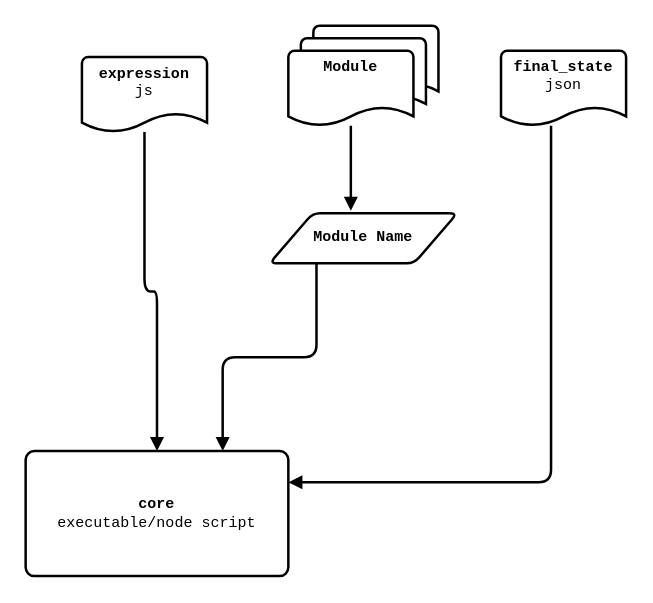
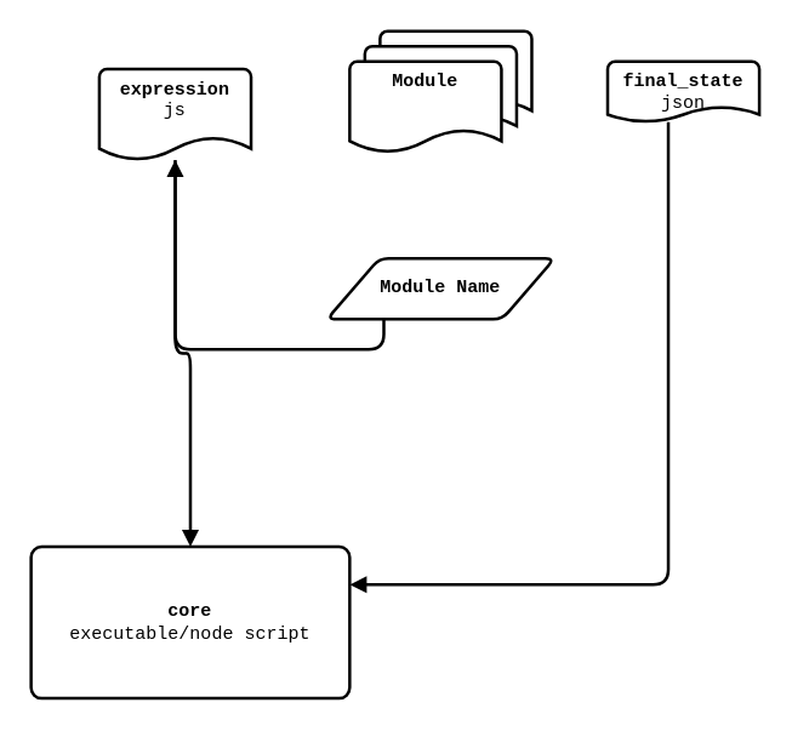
- <mxCell id="8" value="&lt;b&gt;final_state&lt;/b&gt;&lt;br&gt;json" style="strokeWidth=2;html=1;shape=mxgraph.flowchart.document2;whiteSpace=wrap;size=0.25;fontFamily=Courier New;verticalAlign=top;" vertex="1" parent="1"><mxGeometry x="400" y="40" width="100" height="60" as="geometry" /></mxCell>
+ <mxCell id="8" value="&lt;b&gt;final_state&lt;/b&gt;&lt;br&gt;json" style="strokeWidth=2;html=1;shape=mxgraph.flowchart.document2;whiteSpace=wrap;size=0.25;fontFamily=Courier New;verticalAlign=top;" vertex="1" parent="1"><mxGeometry x="400" y="40" width="100" height="40" as="geometry" /></mxCell>
- <mxCell id="13" style="edgeStyle=orthogonalEdgeStyle;rounded=1;orthogonalLoop=1;jettySize=auto;html=1;entryX=0.433;entryY=-0.05;entryDx=0;entryDy=0;entryPerimeter=0;fontFamily=Courier New;strokeWidth=2;endArrow=block;endFill=1;" edge="1" parent="1" source="12" target="5"><mxGeometry relative="1" as="geometry" /></mxCell>
- <mxCell id="4" style="edgeStyle=orthogonalEdgeStyle;rounded=1;orthogonalLoop=1;jettySize=auto;html=1;entryX=0.75;entryY=0;entryDx=0;entryDy=0;fontFamily=Courier New;endArrow=block;endFill=1;strokeWidth=2;exitX=0.25;exitY=1;exitDx=0;exitDy=0;" edge="1" parent="1" source="5" target="6"><mxGeometry relative="1" as="geometry" /></mxCell>
+ <mxCell id="4" style="edgeStyle=orthogonalEdgeStyle;rounded=1;orthogonalLoop=1;jettySize=auto;html=1;fontFamily=Courier New;endArrow=block;endFill=1;strokeWidth=2;exitX=0.25;exitY=1;exitDx=0;exitDy=0;" edge="1" parent="1" source="5" target="3"><mxGeometry relative="1" as="geometry" /></mxCell>
